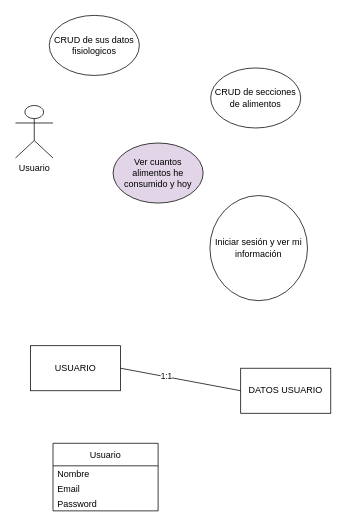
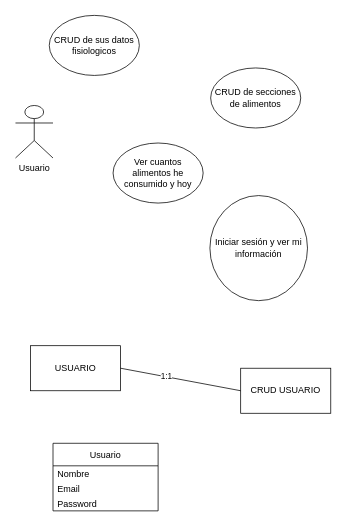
- <mxCell id="13" value="Ver cuantos alimentos he consumido y hoy" style="ellipse;whiteSpace=wrap;html=1;fillColor=#e1d5e7;" vertex="1" parent="1"><mxGeometry x="150" y="190" width="120" height="80" as="geometry" /></mxCell>
+ <mxCell id="13" value="Ver cuantos alimentos he consumido y hoy" style="ellipse;whiteSpace=wrap;html=1;" vertex="1" parent="1"><mxGeometry x="150" y="190" width="120" height="80" as="geometry" /></mxCell>
- <mxCell id="7" value="DATOS USUARIO" style="rounded=0;whiteSpace=wrap;html=1;" parent="1" vertex="1"><mxGeometry x="320" y="490" width="120" height="60" as="geometry" /></mxCell>
+ <mxCell id="7" value="CRUD USUARIO" style="rounded=0;whiteSpace=wrap;html=1;" parent="1" vertex="1"><mxGeometry x="320" y="490" width="120" height="60" as="geometry" /></mxCell>
